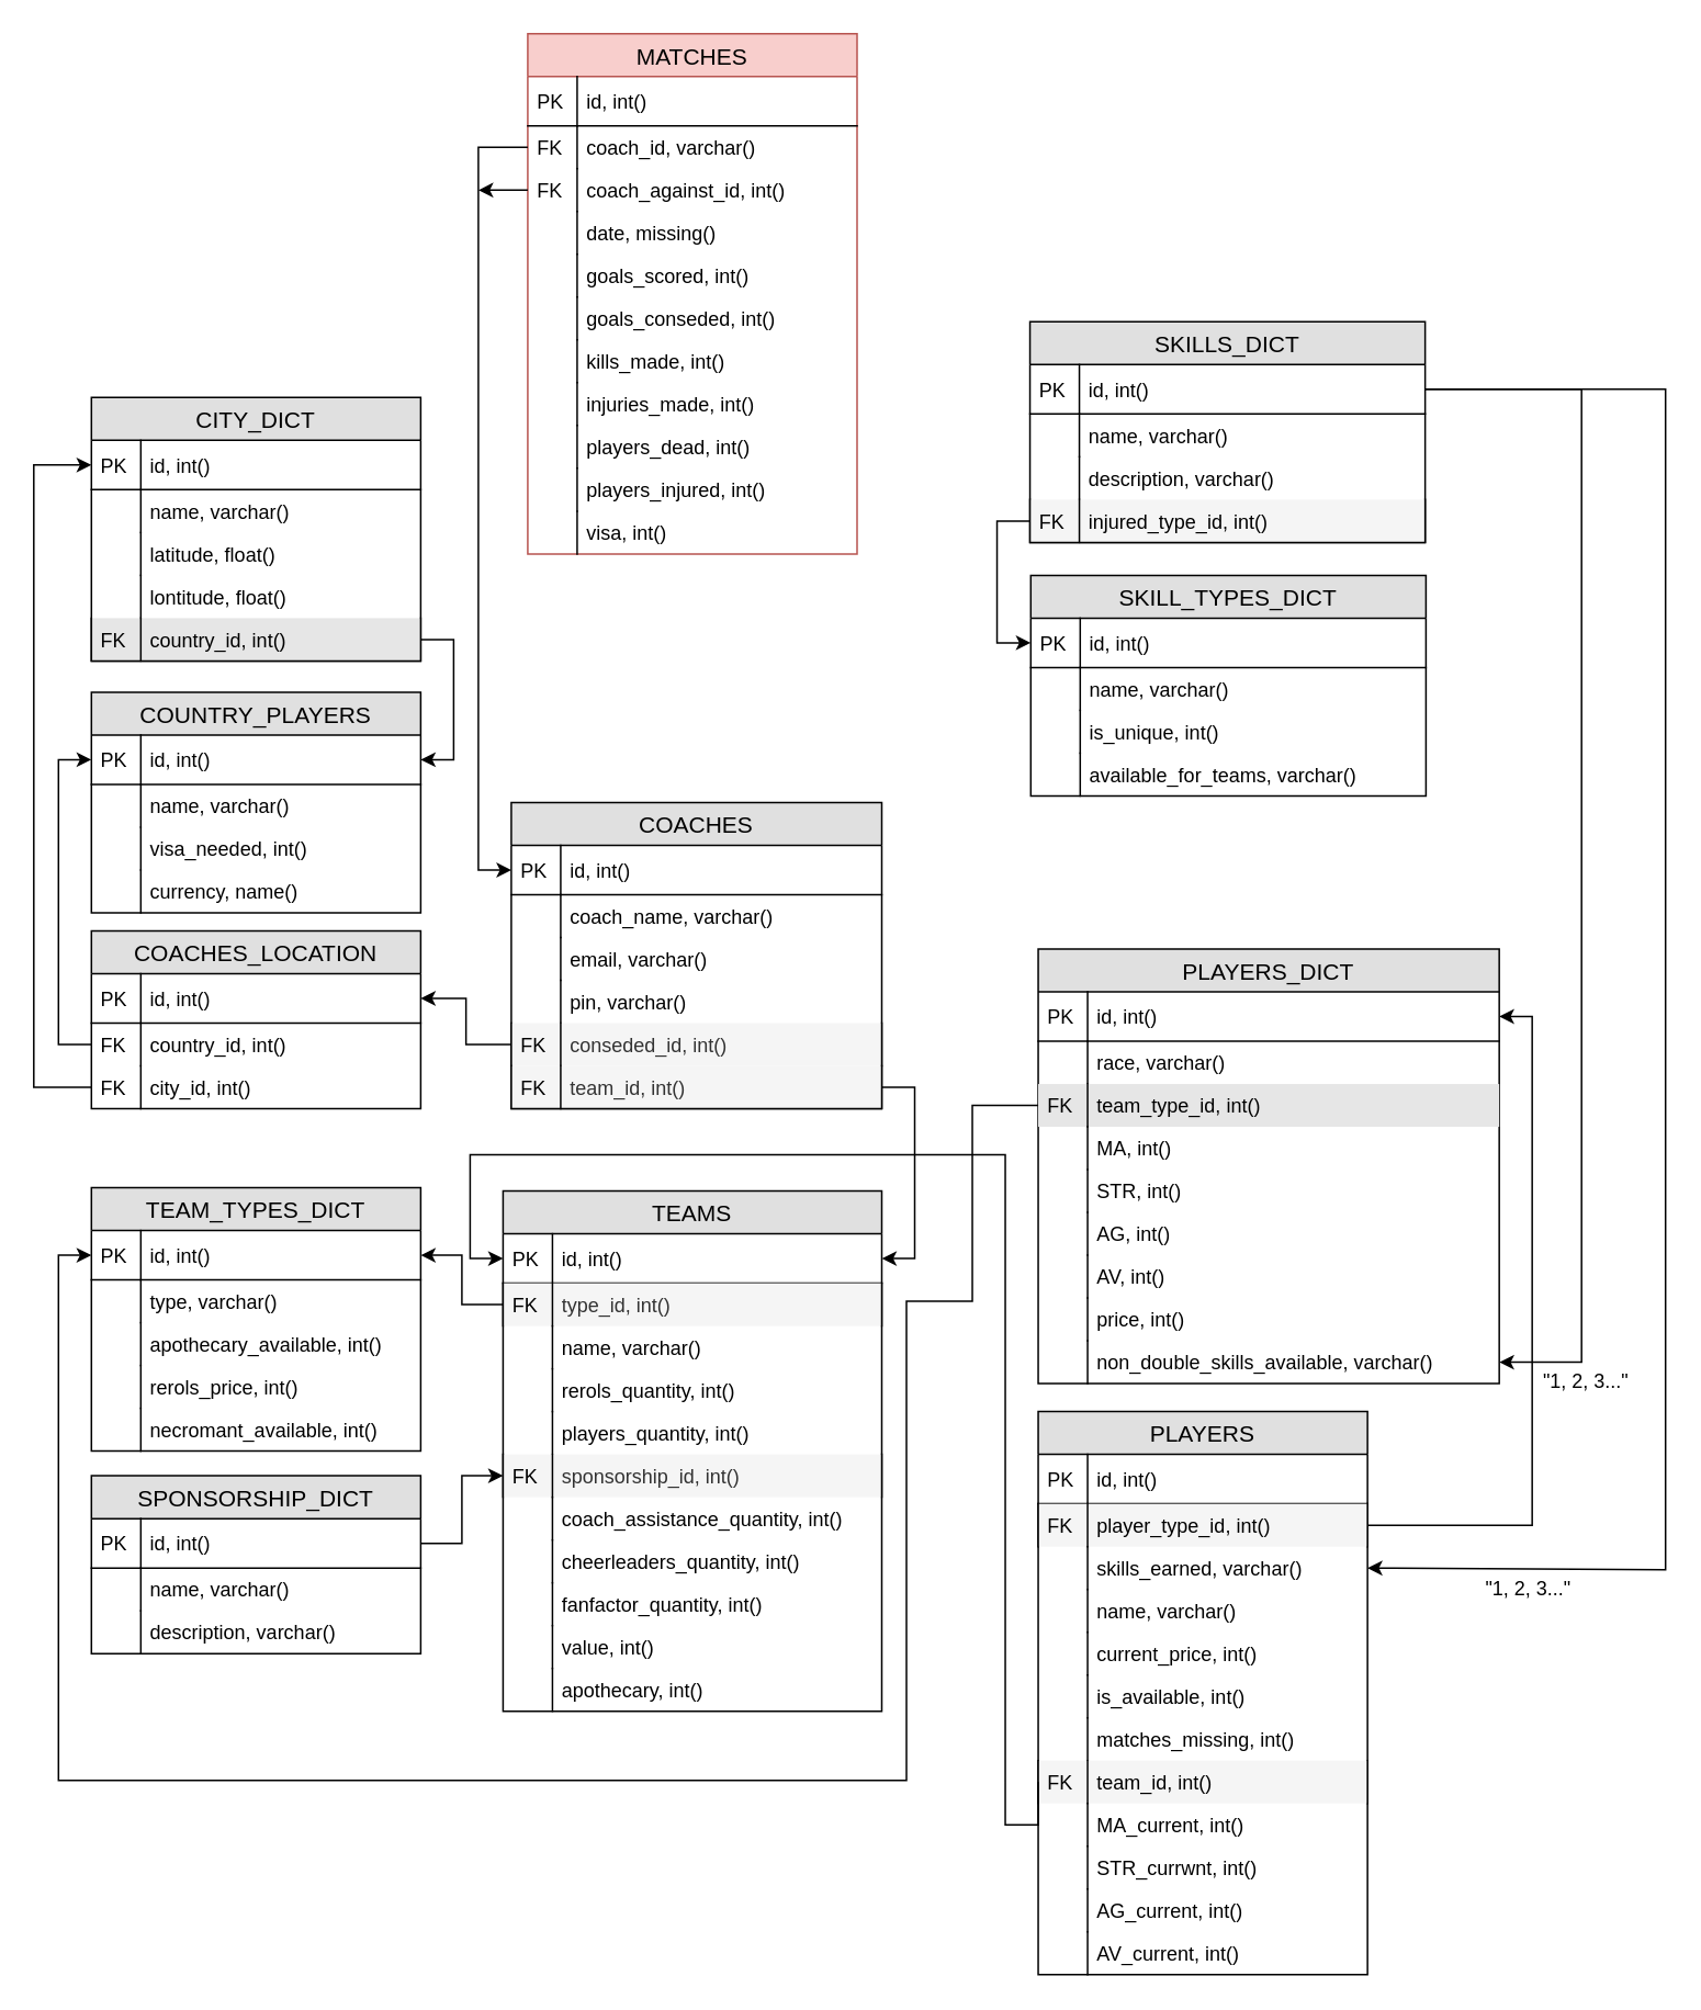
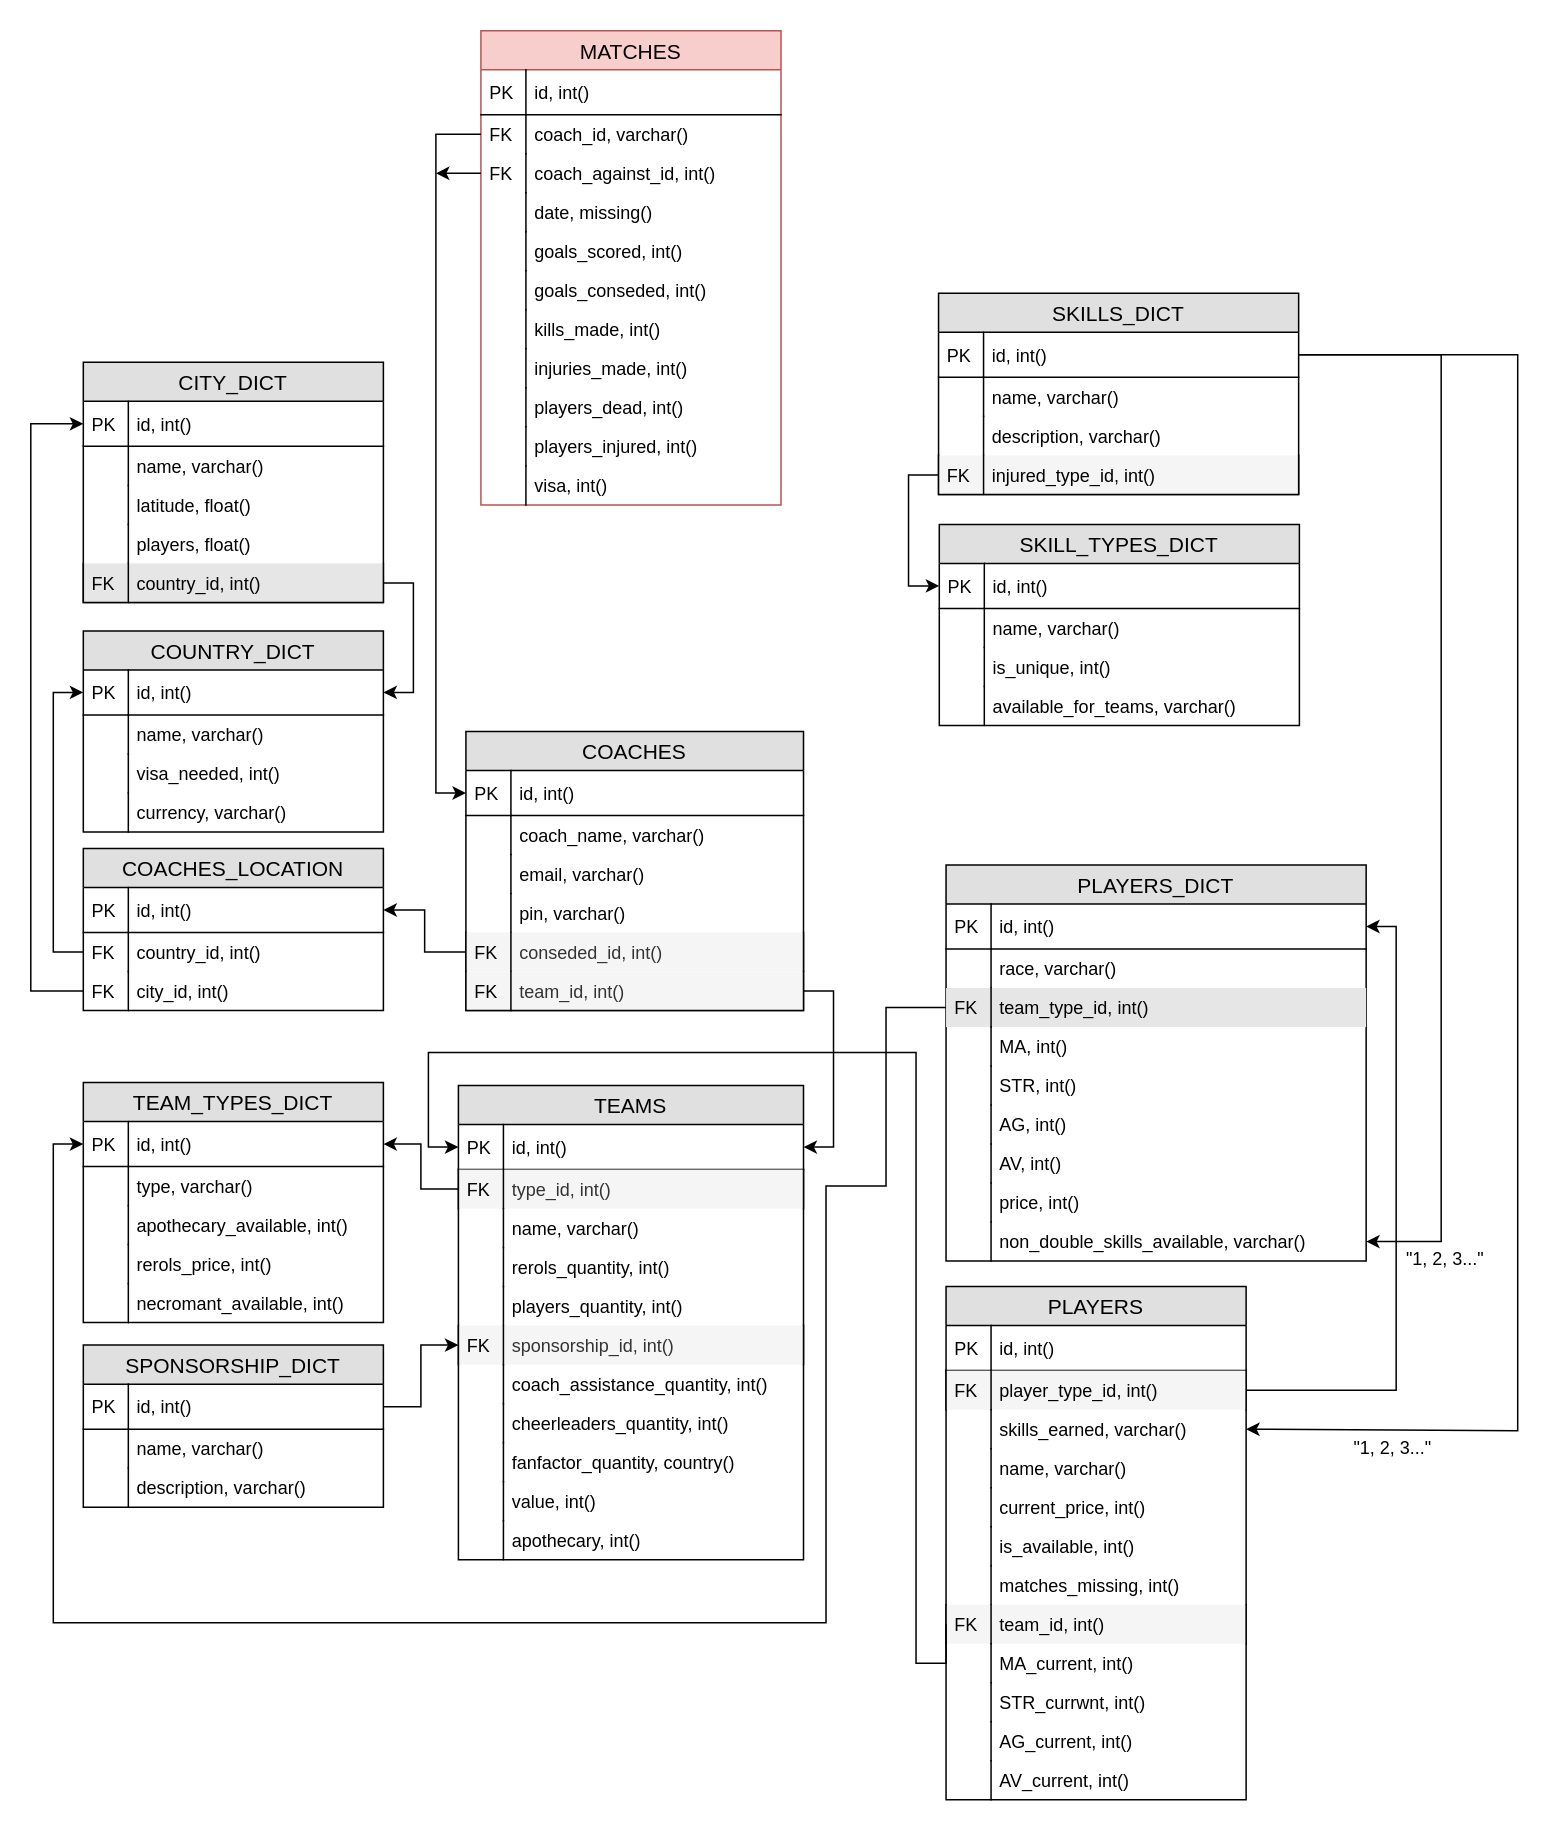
- <mxCell id="128" value="lontitude, float()" style="shape=partialRectangle;top=0;left=0;right=0;bottom=0;align=left;verticalAlign=top;fillColor=none;spacingLeft=34;spacingRight=4;overflow=hidden;rotatable=0;points=[[0,0.5],[1,0.5]];portConstraint=eastwest;dropTarget=0;fontSize=12;rounded=0;shadow=0;glass=0;comic=0;strokeColor=#000000;strokeWidth=1;" parent="121" vertex="1"><mxGeometry y="108" width="200" height="26" as="geometry" /></mxCell>
+ <mxCell id="128" value="players, float()" style="shape=partialRectangle;top=0;left=0;right=0;bottom=0;align=left;verticalAlign=top;fillColor=none;spacingLeft=34;spacingRight=4;overflow=hidden;rotatable=0;points=[[0,0.5],[1,0.5]];portConstraint=eastwest;dropTarget=0;fontSize=12;rounded=0;shadow=0;glass=0;comic=0;strokeColor=#000000;strokeWidth=1;" parent="121" vertex="1"><mxGeometry y="108" width="200" height="26" as="geometry" /></mxCell>
- <mxCell id="111" value="COUNTRY_PLAYERS" style="swimlane;fontStyle=0;childLayout=stackLayout;horizontal=1;startSize=26;fillColor=#e0e0e0;horizontalStack=0;resizeParent=1;resizeParentMax=0;resizeLast=0;collapsible=1;marginBottom=0;swimlaneFillColor=#ffffff;align=center;fontSize=14;shadow=0;comic=0;strokeColor=#000000;strokeWidth=1;" parent="1" vertex="1"><mxGeometry x="55" y="420" width="200" height="134" as="geometry" /></mxCell>
+ <mxCell id="111" value="COUNTRY_DICT" style="swimlane;fontStyle=0;childLayout=stackLayout;horizontal=1;startSize=26;fillColor=#e0e0e0;horizontalStack=0;resizeParent=1;resizeParentMax=0;resizeLast=0;collapsible=1;marginBottom=0;swimlaneFillColor=#ffffff;align=center;fontSize=14;shadow=0;comic=0;strokeColor=#000000;strokeWidth=1;" parent="1" vertex="1"><mxGeometry x="55" y="420" width="200" height="134" as="geometry" /></mxCell>
- <mxCell id="118" value="currency, name()" style="shape=partialRectangle;top=0;left=0;right=0;bottom=0;align=left;verticalAlign=top;fillColor=none;spacingLeft=34;spacingRight=4;overflow=hidden;rotatable=0;points=[[0,0.5],[1,0.5]];portConstraint=eastwest;dropTarget=0;fontSize=12;rounded=0;shadow=0;glass=0;comic=0;strokeColor=#000000;strokeWidth=1;" parent="111" vertex="1"><mxGeometry y="108" width="200" height="26" as="geometry" /></mxCell>
+ <mxCell id="118" value="currency, varchar()" style="shape=partialRectangle;top=0;left=0;right=0;bottom=0;align=left;verticalAlign=top;fillColor=none;spacingLeft=34;spacingRight=4;overflow=hidden;rotatable=0;points=[[0,0.5],[1,0.5]];portConstraint=eastwest;dropTarget=0;fontSize=12;rounded=0;shadow=0;glass=0;comic=0;strokeColor=#000000;strokeWidth=1;" parent="111" vertex="1"><mxGeometry y="108" width="200" height="26" as="geometry" /></mxCell>
- <mxCell id="30" value="fanfactor_quantity, int()" style="shape=partialRectangle;top=0;left=0;right=0;bottom=0;align=left;verticalAlign=top;fillColor=none;spacingLeft=34;spacingRight=4;overflow=hidden;rotatable=0;points=[[0,0.5],[1,0.5]];portConstraint=eastwest;dropTarget=0;fontSize=12;shadow=0;comic=0;strokeColor=#000000;strokeWidth=2;opacity=0;" parent="13" vertex="1"><mxGeometry y="238" width="230" height="26" as="geometry" /></mxCell>
+ <mxCell id="30" value="fanfactor_quantity, country()" style="shape=partialRectangle;top=0;left=0;right=0;bottom=0;align=left;verticalAlign=top;fillColor=none;spacingLeft=34;spacingRight=4;overflow=hidden;rotatable=0;points=[[0,0.5],[1,0.5]];portConstraint=eastwest;dropTarget=0;fontSize=12;shadow=0;comic=0;strokeColor=#000000;strokeWidth=2;opacity=0;" parent="13" vertex="1"><mxGeometry y="238" width="230" height="26" as="geometry" /></mxCell>
